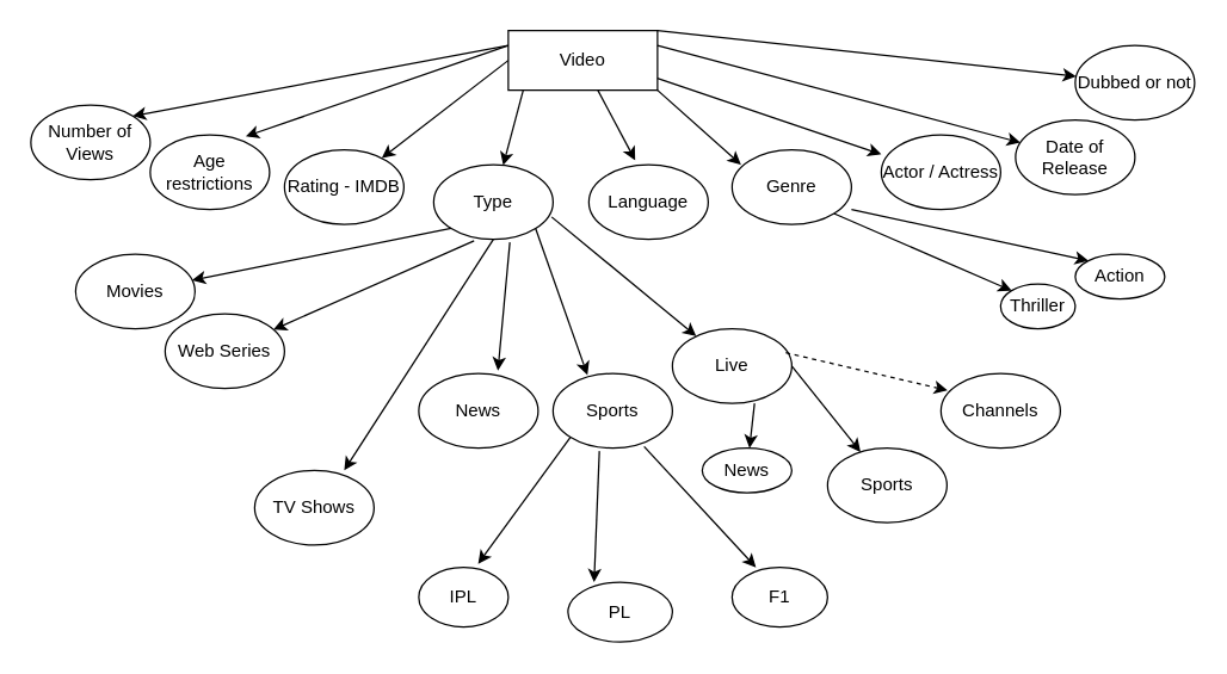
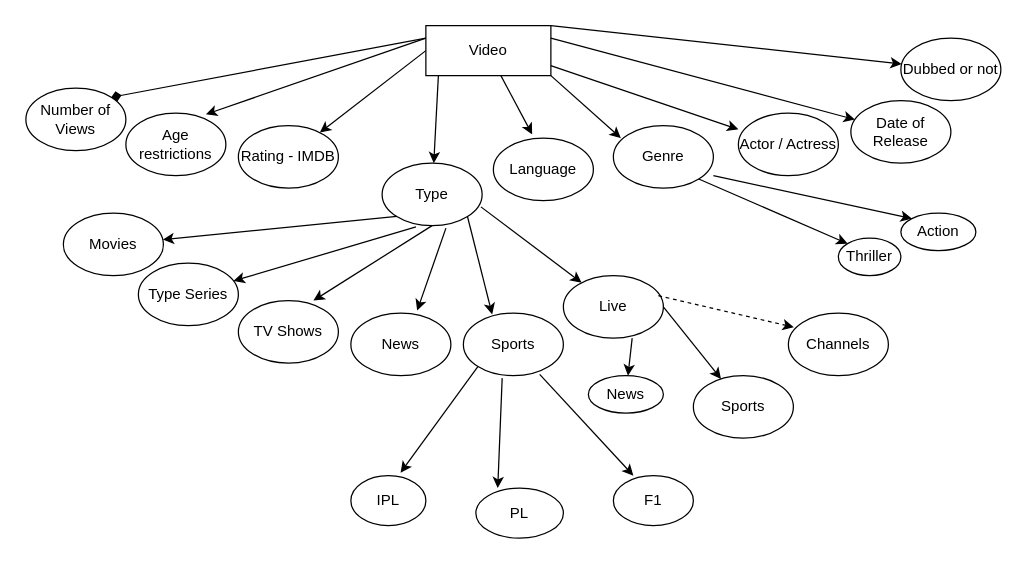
- <mxCell id="16" value="" style="endArrow=classic;html=1;rounded=0;exitX=0;exitY=0.25;exitDx=0;exitDy=0;entryX=1;entryY=0;entryDx=0;entryDy=0;" edge="1" parent="1" source="4" target="10"><mxGeometry width="50" height="50" relative="1" as="geometry"><mxPoint x="270" y="20" as="sourcePoint" /><mxPoint x="90" y="80" as="targetPoint" /></mxGeometry></mxCell>
+ <mxCell id="16" value="" style="endArrow=diamond;html=1;rounded=0;exitX=0;exitY=0.25;exitDx=0;exitDy=0;entryX=1;entryY=0;entryDx=0;entryDy=0;" edge="1" parent="1" source="4" target="10"><mxGeometry width="50" height="50" relative="1" as="geometry"><mxPoint x="270" y="20" as="sourcePoint" /><mxPoint x="90" y="80" as="targetPoint" /></mxGeometry></mxCell>
- <mxCell id="7" value="Type" style="ellipse;whiteSpace=wrap;html=1;" vertex="1" parent="1"><mxGeometry x="290" y="110" width="80" height="50" as="geometry" /></mxCell>
+ <mxCell id="7" value="Type" style="ellipse;whiteSpace=wrap;html=1;" vertex="1" parent="1"><mxGeometry x="305" y="130" width="80" height="50" as="geometry" /></mxCell>
- <mxCell id="22" value="Web Series" style="ellipse;whiteSpace=wrap;html=1;" vertex="1" parent="1"><mxGeometry x="110" y="210" width="80" height="50" as="geometry" /></mxCell>
+ <mxCell id="22" value="Type Series" style="ellipse;whiteSpace=wrap;html=1;" vertex="1" parent="1"><mxGeometry x="110" y="210" width="80" height="50" as="geometry" /></mxCell>
- <mxCell id="23" value="TV Shows" style="ellipse;whiteSpace=wrap;html=1;" vertex="1" parent="1"><mxGeometry x="170" y="315" width="80" height="50" as="geometry" /></mxCell>
+ <mxCell id="23" value="TV Shows" style="ellipse;whiteSpace=wrap;html=1;" vertex="1" parent="1"><mxGeometry x="190" y="240" width="80" height="50" as="geometry" /></mxCell>
